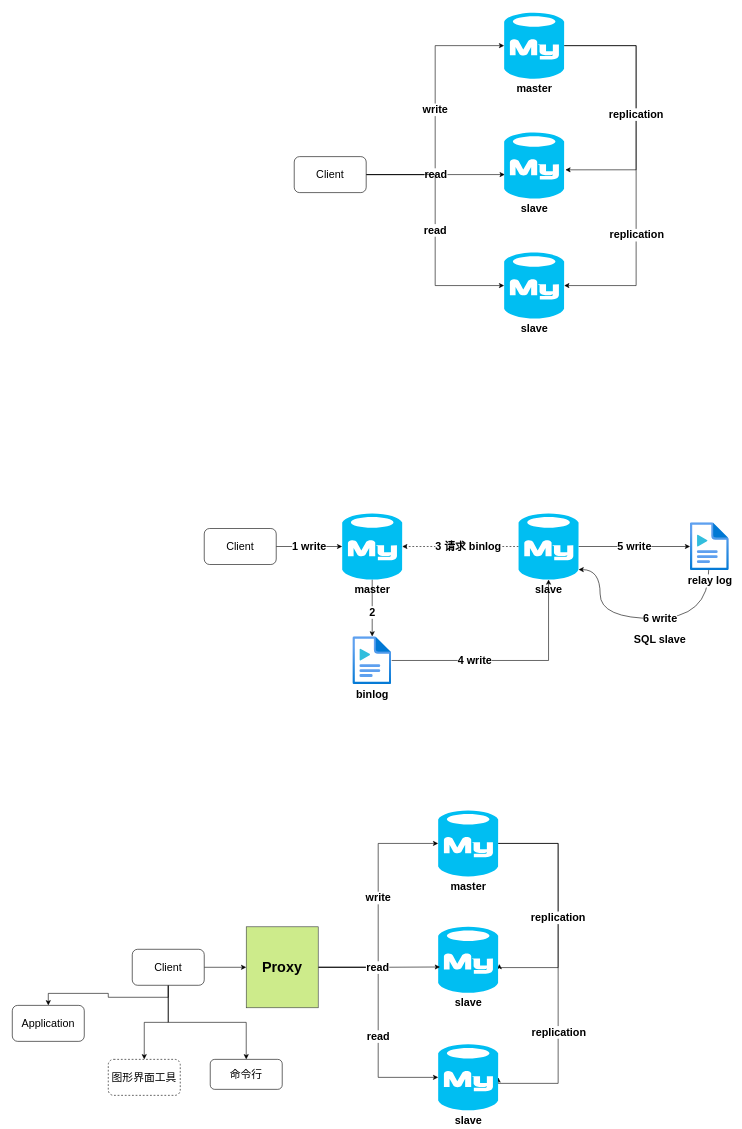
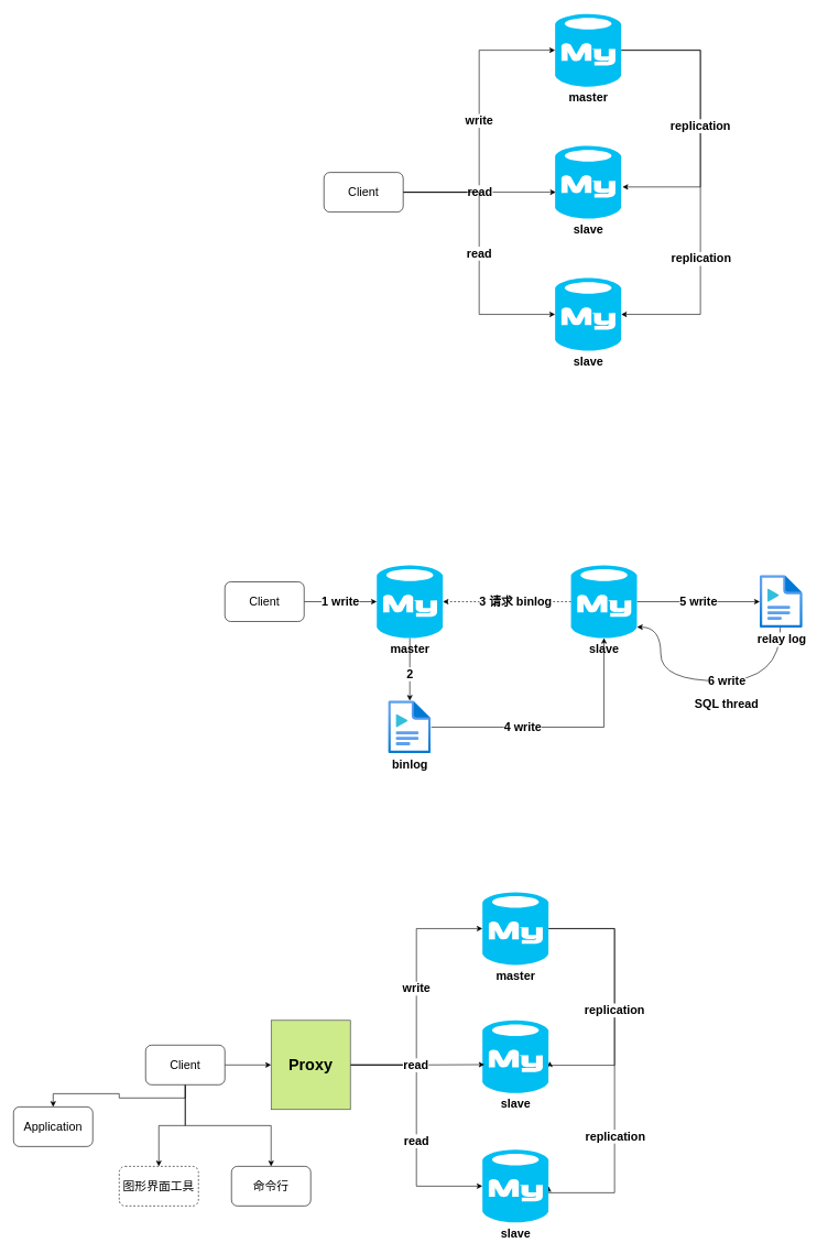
- <mxCell id="23" value="&lt;font style=&quot;font-size: 18px;&quot;&gt;&lt;b&gt;SQL slave&lt;/b&gt;&lt;/font&gt;" style="text;html=1;strokeColor=none;fillColor=none;align=center;verticalAlign=middle;whiteSpace=wrap;rounded=0;" vertex="1" parent="1"><mxGeometry x="1040" y="1050" width="120" height="30" as="geometry" /></mxCell>
+ <mxCell id="23" value="&lt;font style=&quot;font-size: 18px;&quot;&gt;&lt;b&gt;SQL thread&lt;/b&gt;&lt;/font&gt;" style="text;html=1;strokeColor=none;fillColor=none;align=center;verticalAlign=middle;whiteSpace=wrap;rounded=0;" vertex="1" parent="1"><mxGeometry x="1040" y="1050" width="120" height="30" as="geometry" /></mxCell>
- <mxCell id="42" value="&lt;font style=&quot;font-size: 18px;&quot;&gt;命令行&lt;/font&gt;" style="whiteSpace=wrap;html=1;rounded=1;" vertex="1" parent="1"><mxGeometry x="350" y="1765" width="120" height="50" as="geometry" /></mxCell>
+ <mxCell id="42" value="&lt;font style=&quot;font-size: 18px;&quot;&gt;命令行&lt;/font&gt;" style="whiteSpace=wrap;html=1;rounded=1;" vertex="1" parent="1"><mxGeometry x="350" y="1765" width="120" height="60" as="geometry" /></mxCell>
